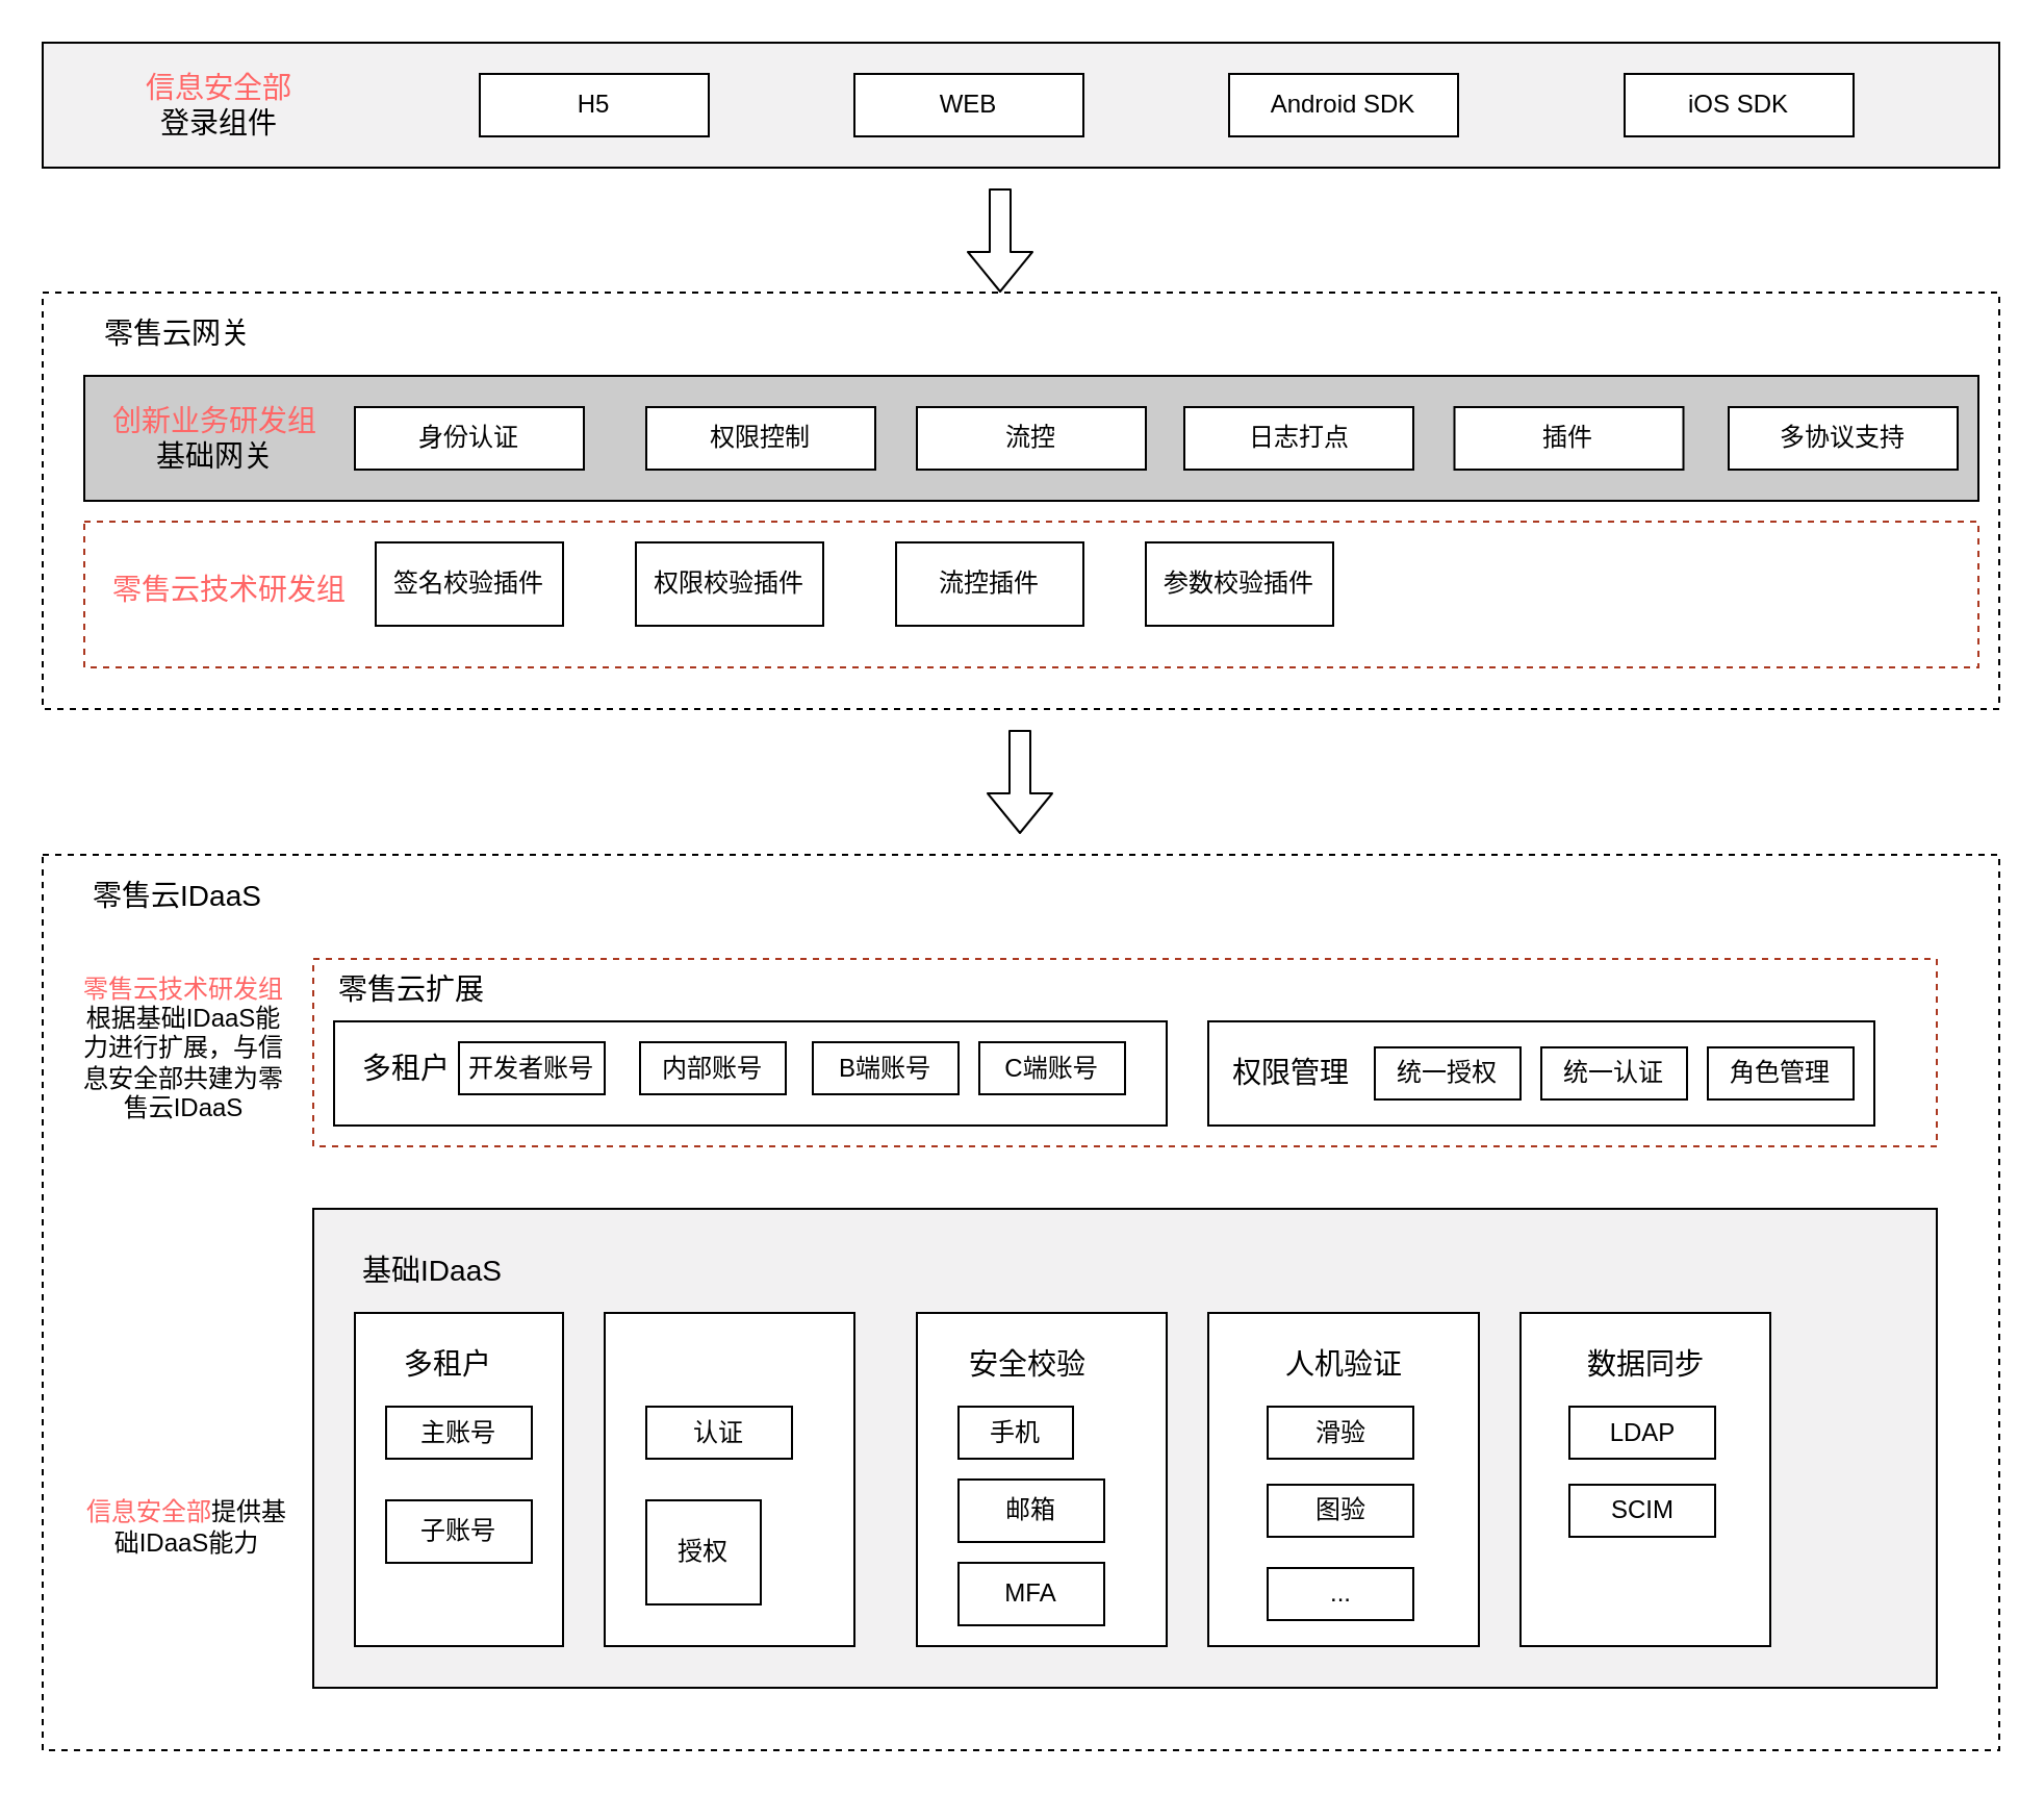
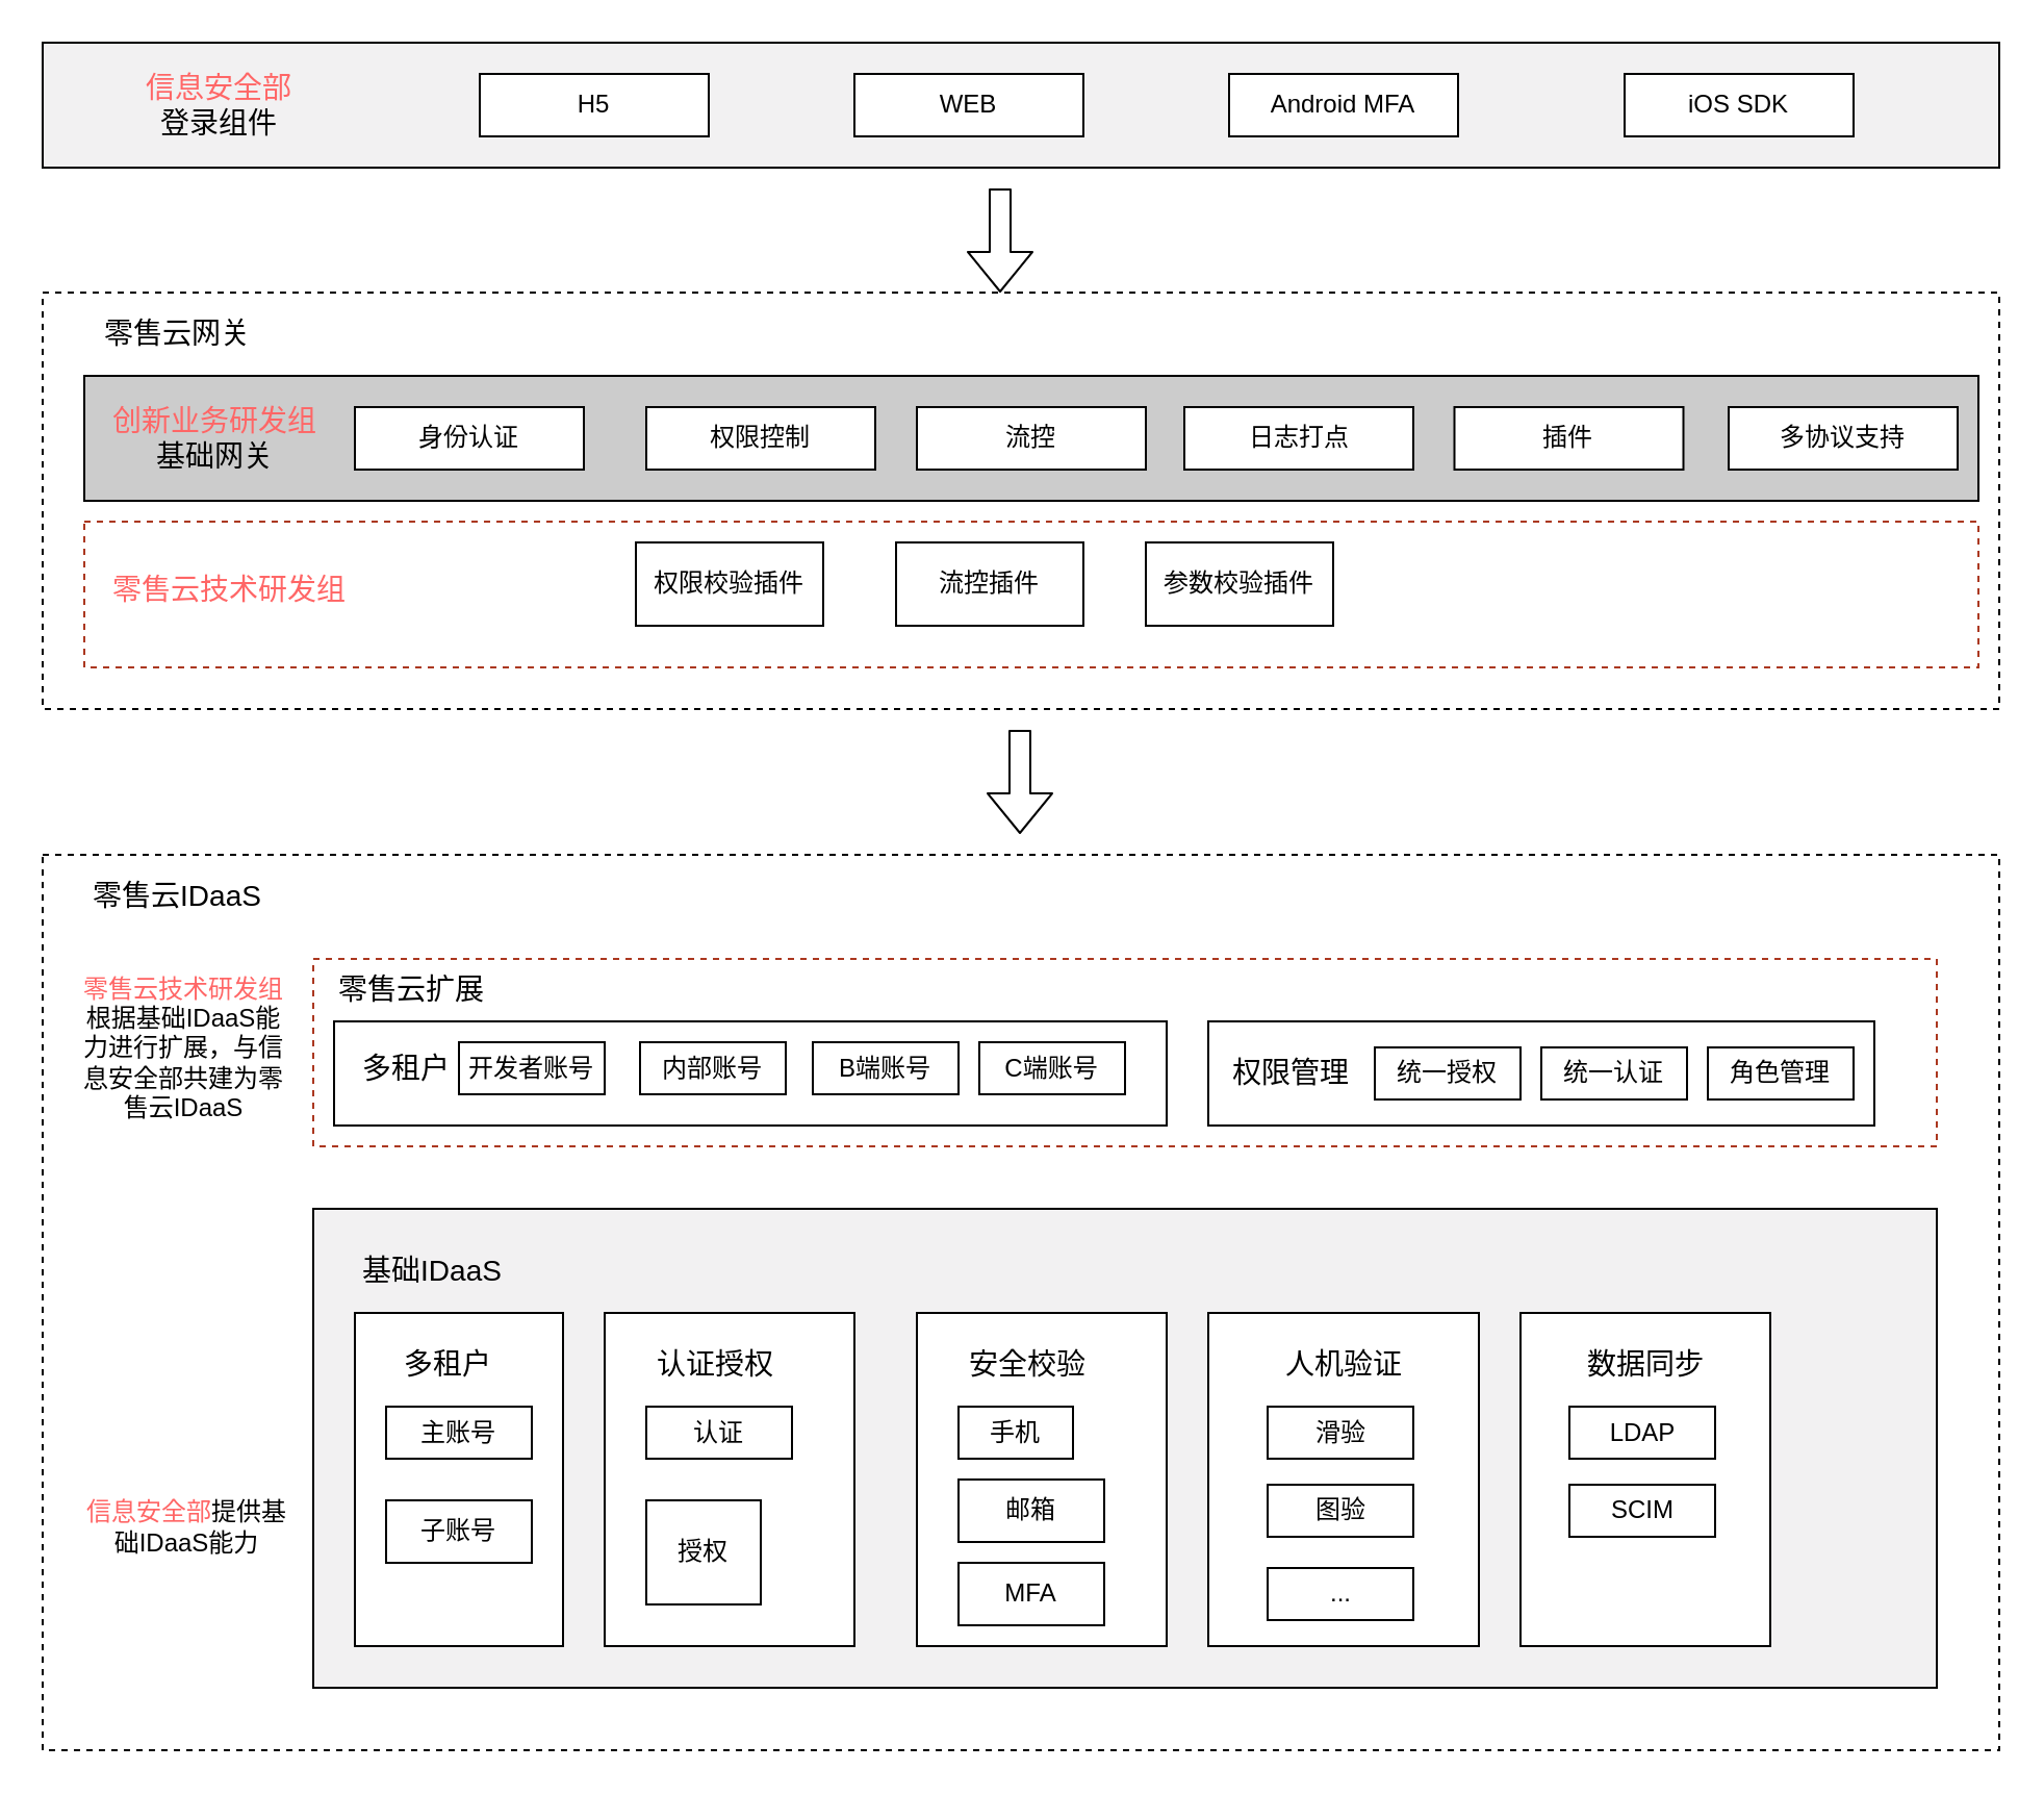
- <mxCell id="47" value="Android SDK" style="rounded=0;whiteSpace=wrap;html=1;fillColor=#FFFFFF;" vertex="1" parent="1"><mxGeometry x="590" y="35" width="110" height="30" as="geometry" /></mxCell>
+ <mxCell id="47" value="Android MFA" style="rounded=0;whiteSpace=wrap;html=1;fillColor=#FFFFFF;" vertex="1" parent="1"><mxGeometry x="590" y="35" width="110" height="30" as="geometry" /></mxCell>
- <mxCell id="61" value="签名校验插件" style="rounded=0;whiteSpace=wrap;html=1;" vertex="1" parent="1"><mxGeometry x="180" y="260" width="90" height="40" as="geometry" /></mxCell>
+ <mxCell id="11" value="&lt;font style=&quot;font-size: 14px&quot;&gt;认证授权&lt;/font&gt;" style="text;html=1;strokeColor=none;fillColor=none;align=center;verticalAlign=middle;whiteSpace=wrap;rounded=0;" vertex="1" parent="1"><mxGeometry x="310" y="645" width="67" height="20" as="geometry" /></mxCell>
